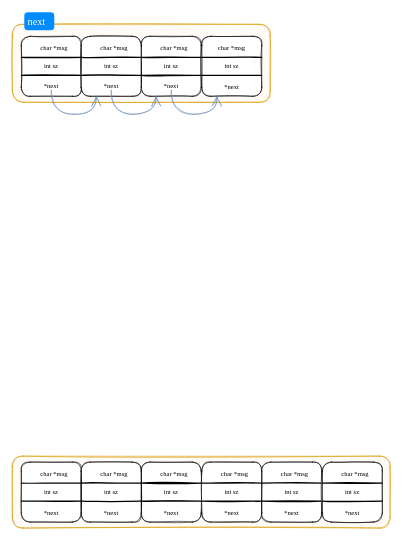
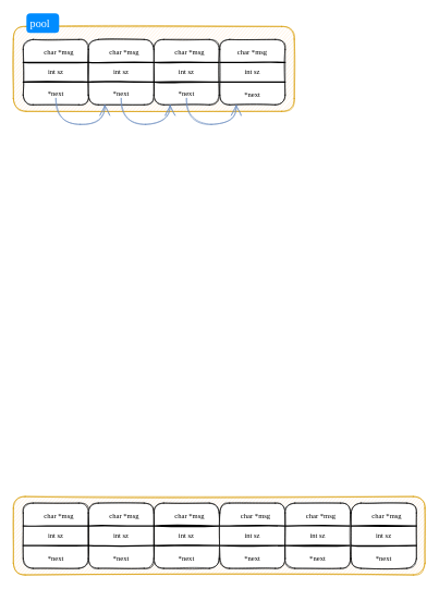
- <mxCell id="77" value="next" style="shape=rect;strokeColor=none;fillColor=#008cff;strokeWidth=1;dashed=0;rounded=1;arcSize=20;fontColor=#ffffff;fontSize=17;spacing=2;spacingTop=-2;align=left;autosize=1;spacingLeft=4;resizeWidth=0;resizeHeight=0;perimeter=none;shadow=0;glass=0;sketch=0;hachureGap=4;fontFamily=Architects Daughter;fontSource=https%3A%2F%2Ffonts.googleapis.com%2Fcss%3Ffamily%3DArchitects%2BDaughter;" vertex="1" parent="1"><mxGeometry x="40" y="20" width="50" height="30" as="geometry" /></mxCell>
+ <mxCell id="77" value="pool" style="shape=rect;strokeColor=none;fillColor=#008cff;strokeWidth=1;dashed=0;rounded=1;arcSize=20;fontColor=#ffffff;fontSize=17;spacing=2;spacingTop=-2;align=left;autosize=1;spacingLeft=4;resizeWidth=0;resizeHeight=0;perimeter=none;shadow=0;glass=0;sketch=0;hachureGap=4;fontFamily=Architects Daughter;fontSource=https%3A%2F%2Ffonts.googleapis.com%2Fcss%3Ffamily%3DArchitects%2BDaughter;" vertex="1" parent="1"><mxGeometry x="40" y="20" width="50" height="30" as="geometry" /></mxCell>
